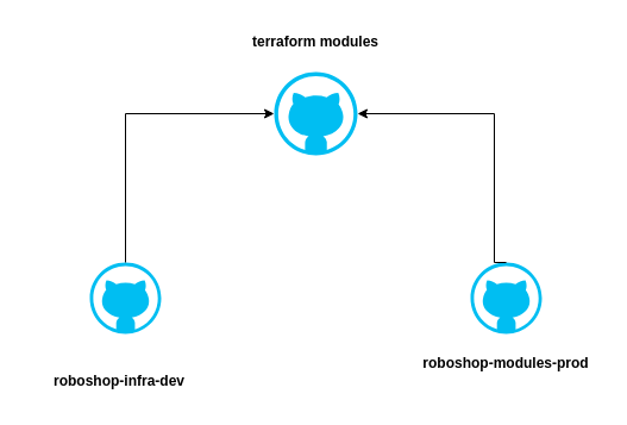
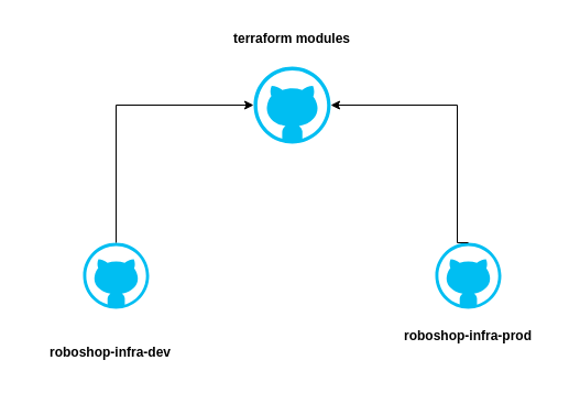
- <mxCell id="8" value="&lt;b&gt;roboshop-modules-prod&lt;/b&gt;" style="text;html=1;whiteSpace=wrap;strokeColor=none;fillColor=none;align=center;verticalAlign=middle;rounded=0;" vertex="1" parent="1"><mxGeometry x="345" y="290" width="160" height="30" as="geometry" /></mxCell>
+ <mxCell id="8" value="&lt;b&gt;roboshop-infra-prod&lt;/b&gt;" style="text;html=1;whiteSpace=wrap;strokeColor=none;fillColor=none;align=center;verticalAlign=middle;rounded=0;" vertex="1" parent="1"><mxGeometry x="345" y="290" width="160" height="30" as="geometry" /></mxCell>
